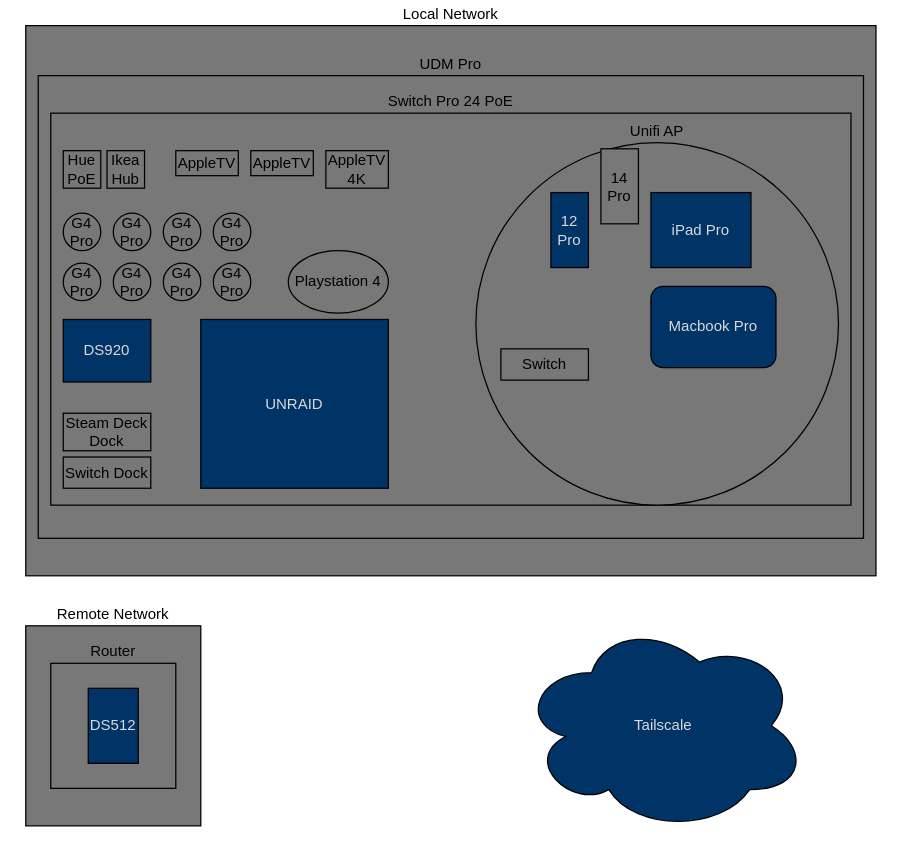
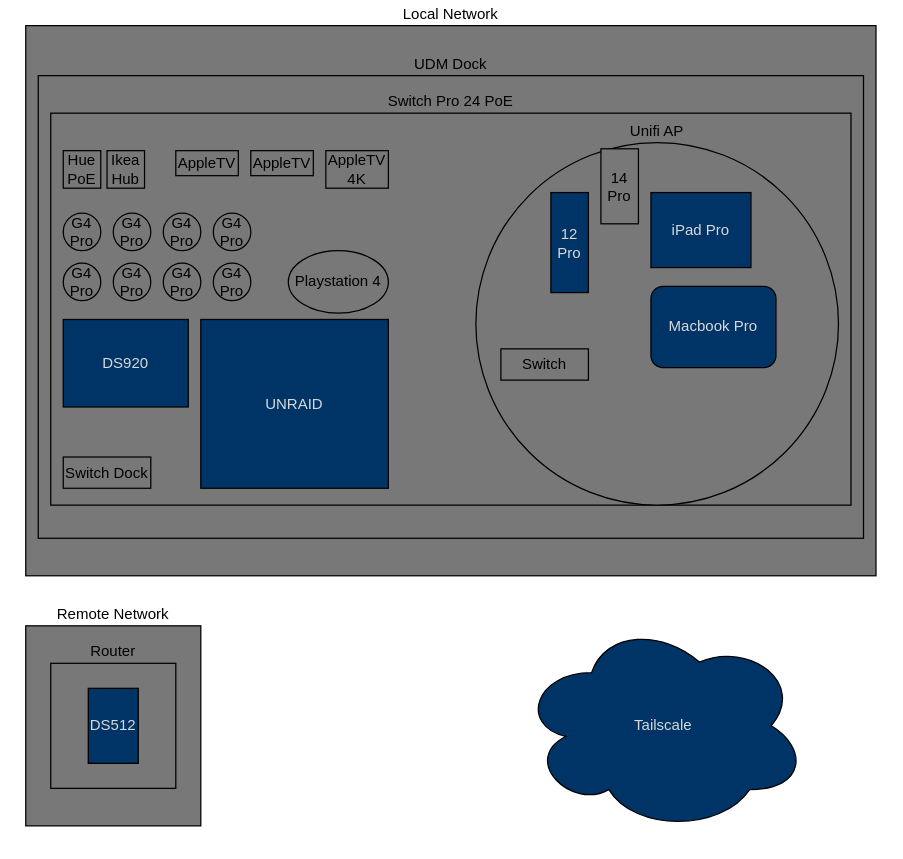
- <mxCell id="4" value="UDM Pro" style="rounded=0;whiteSpace=wrap;html=1;fillColor=#787878;labelPosition=center;verticalLabelPosition=top;align=center;verticalAlign=bottom;" vertex="1" parent="1"><mxGeometry x="30" y="60" width="660" height="370" as="geometry" /></mxCell>
+ <mxCell id="4" value="UDM Dock" style="rounded=0;whiteSpace=wrap;html=1;fillColor=#787878;labelPosition=center;verticalLabelPosition=top;align=center;verticalAlign=bottom;" vertex="1" parent="1"><mxGeometry x="30" y="60" width="660" height="370" as="geometry" /></mxCell>
- <mxCell id="22" value="12 Pro" style="rounded=0;whiteSpace=wrap;html=1;fillColor=#003366;labelPosition=center;verticalLabelPosition=middle;align=center;verticalAlign=middle;fontColor=#D9D9D9;" vertex="1" parent="1"><mxGeometry x="440" y="153.5" width="30" height="60" as="geometry" /></mxCell>
+ <mxCell id="22" value="12 Pro" style="rounded=0;whiteSpace=wrap;html=1;fillColor=#003366;labelPosition=center;verticalLabelPosition=middle;align=center;verticalAlign=middle;fontColor=#D9D9D9;" vertex="1" parent="1"><mxGeometry x="440" y="153.5" width="30" height="80" as="geometry" /></mxCell>
- <mxCell id="26" value="DS920" style="rounded=0;whiteSpace=wrap;html=1;fillColor=#003366;labelPosition=center;verticalLabelPosition=middle;align=center;verticalAlign=middle;fontColor=#D9D9D9;" vertex="1" parent="1"><mxGeometry x="50" y="255" width="70" height="50" as="geometry" /></mxCell>
+ <mxCell id="26" value="DS920" style="rounded=0;whiteSpace=wrap;html=1;fillColor=#003366;labelPosition=center;verticalLabelPosition=middle;align=center;verticalAlign=middle;fontColor=#D9D9D9;" vertex="1" parent="1"><mxGeometry x="50" y="255" width="100" height="70" as="geometry" /></mxCell>
- <mxCell id="29" value="Steam Deck &lt;br&gt;Dock" style="rounded=0;whiteSpace=wrap;html=1;fillColor=#787878;labelPosition=center;verticalLabelPosition=middle;align=center;verticalAlign=middle;" vertex="1" parent="1"><mxGeometry x="50" y="330" width="70" height="30" as="geometry" /></mxCell>
